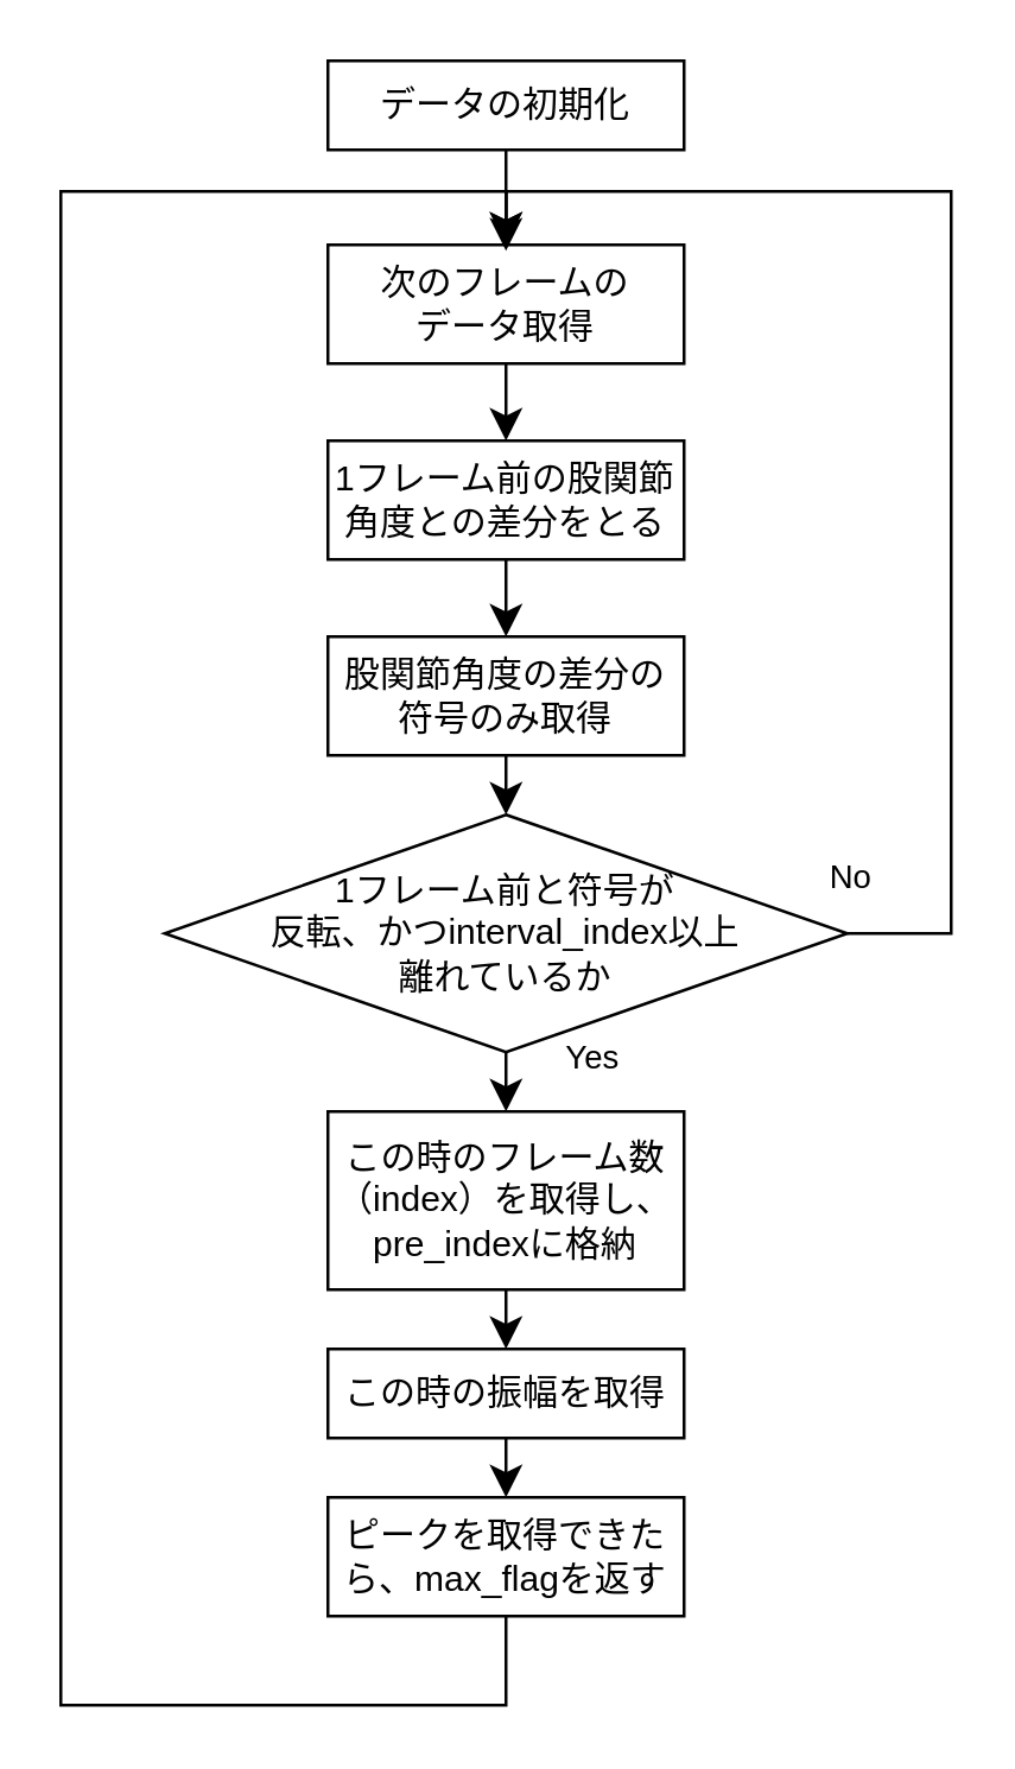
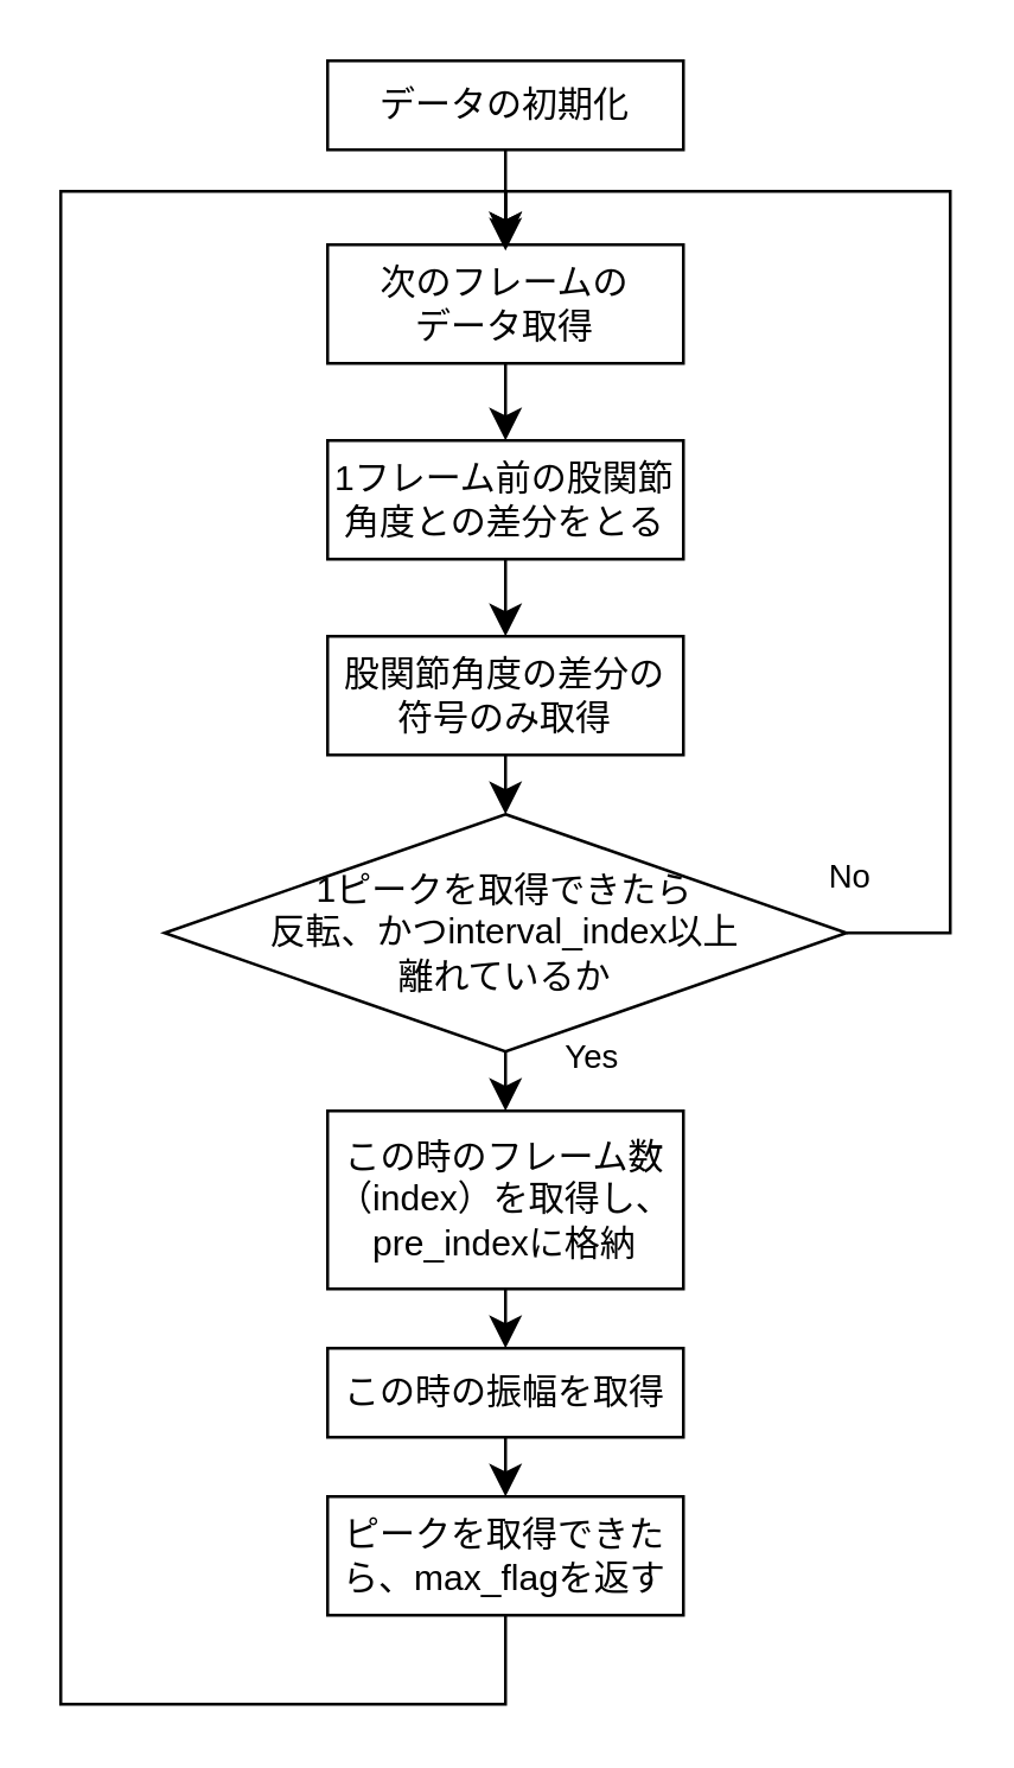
- <mxCell id="12" value="1フレーム前と符号が&lt;br&gt;反転、かつinterval_index以上&lt;br&gt;離れているか" style="rhombus;whiteSpace=wrap;html=1;" vertex="1" parent="1"><mxGeometry x="55" y="274" width="230" height="80" as="geometry" /></mxCell>
+ <mxCell id="12" value="1ピークを取得できたら&lt;br&gt;反転、かつinterval_index以上&lt;br&gt;離れているか" style="rhombus;whiteSpace=wrap;html=1;" vertex="1" parent="1"><mxGeometry x="55" y="274" width="230" height="80" as="geometry" /></mxCell>
